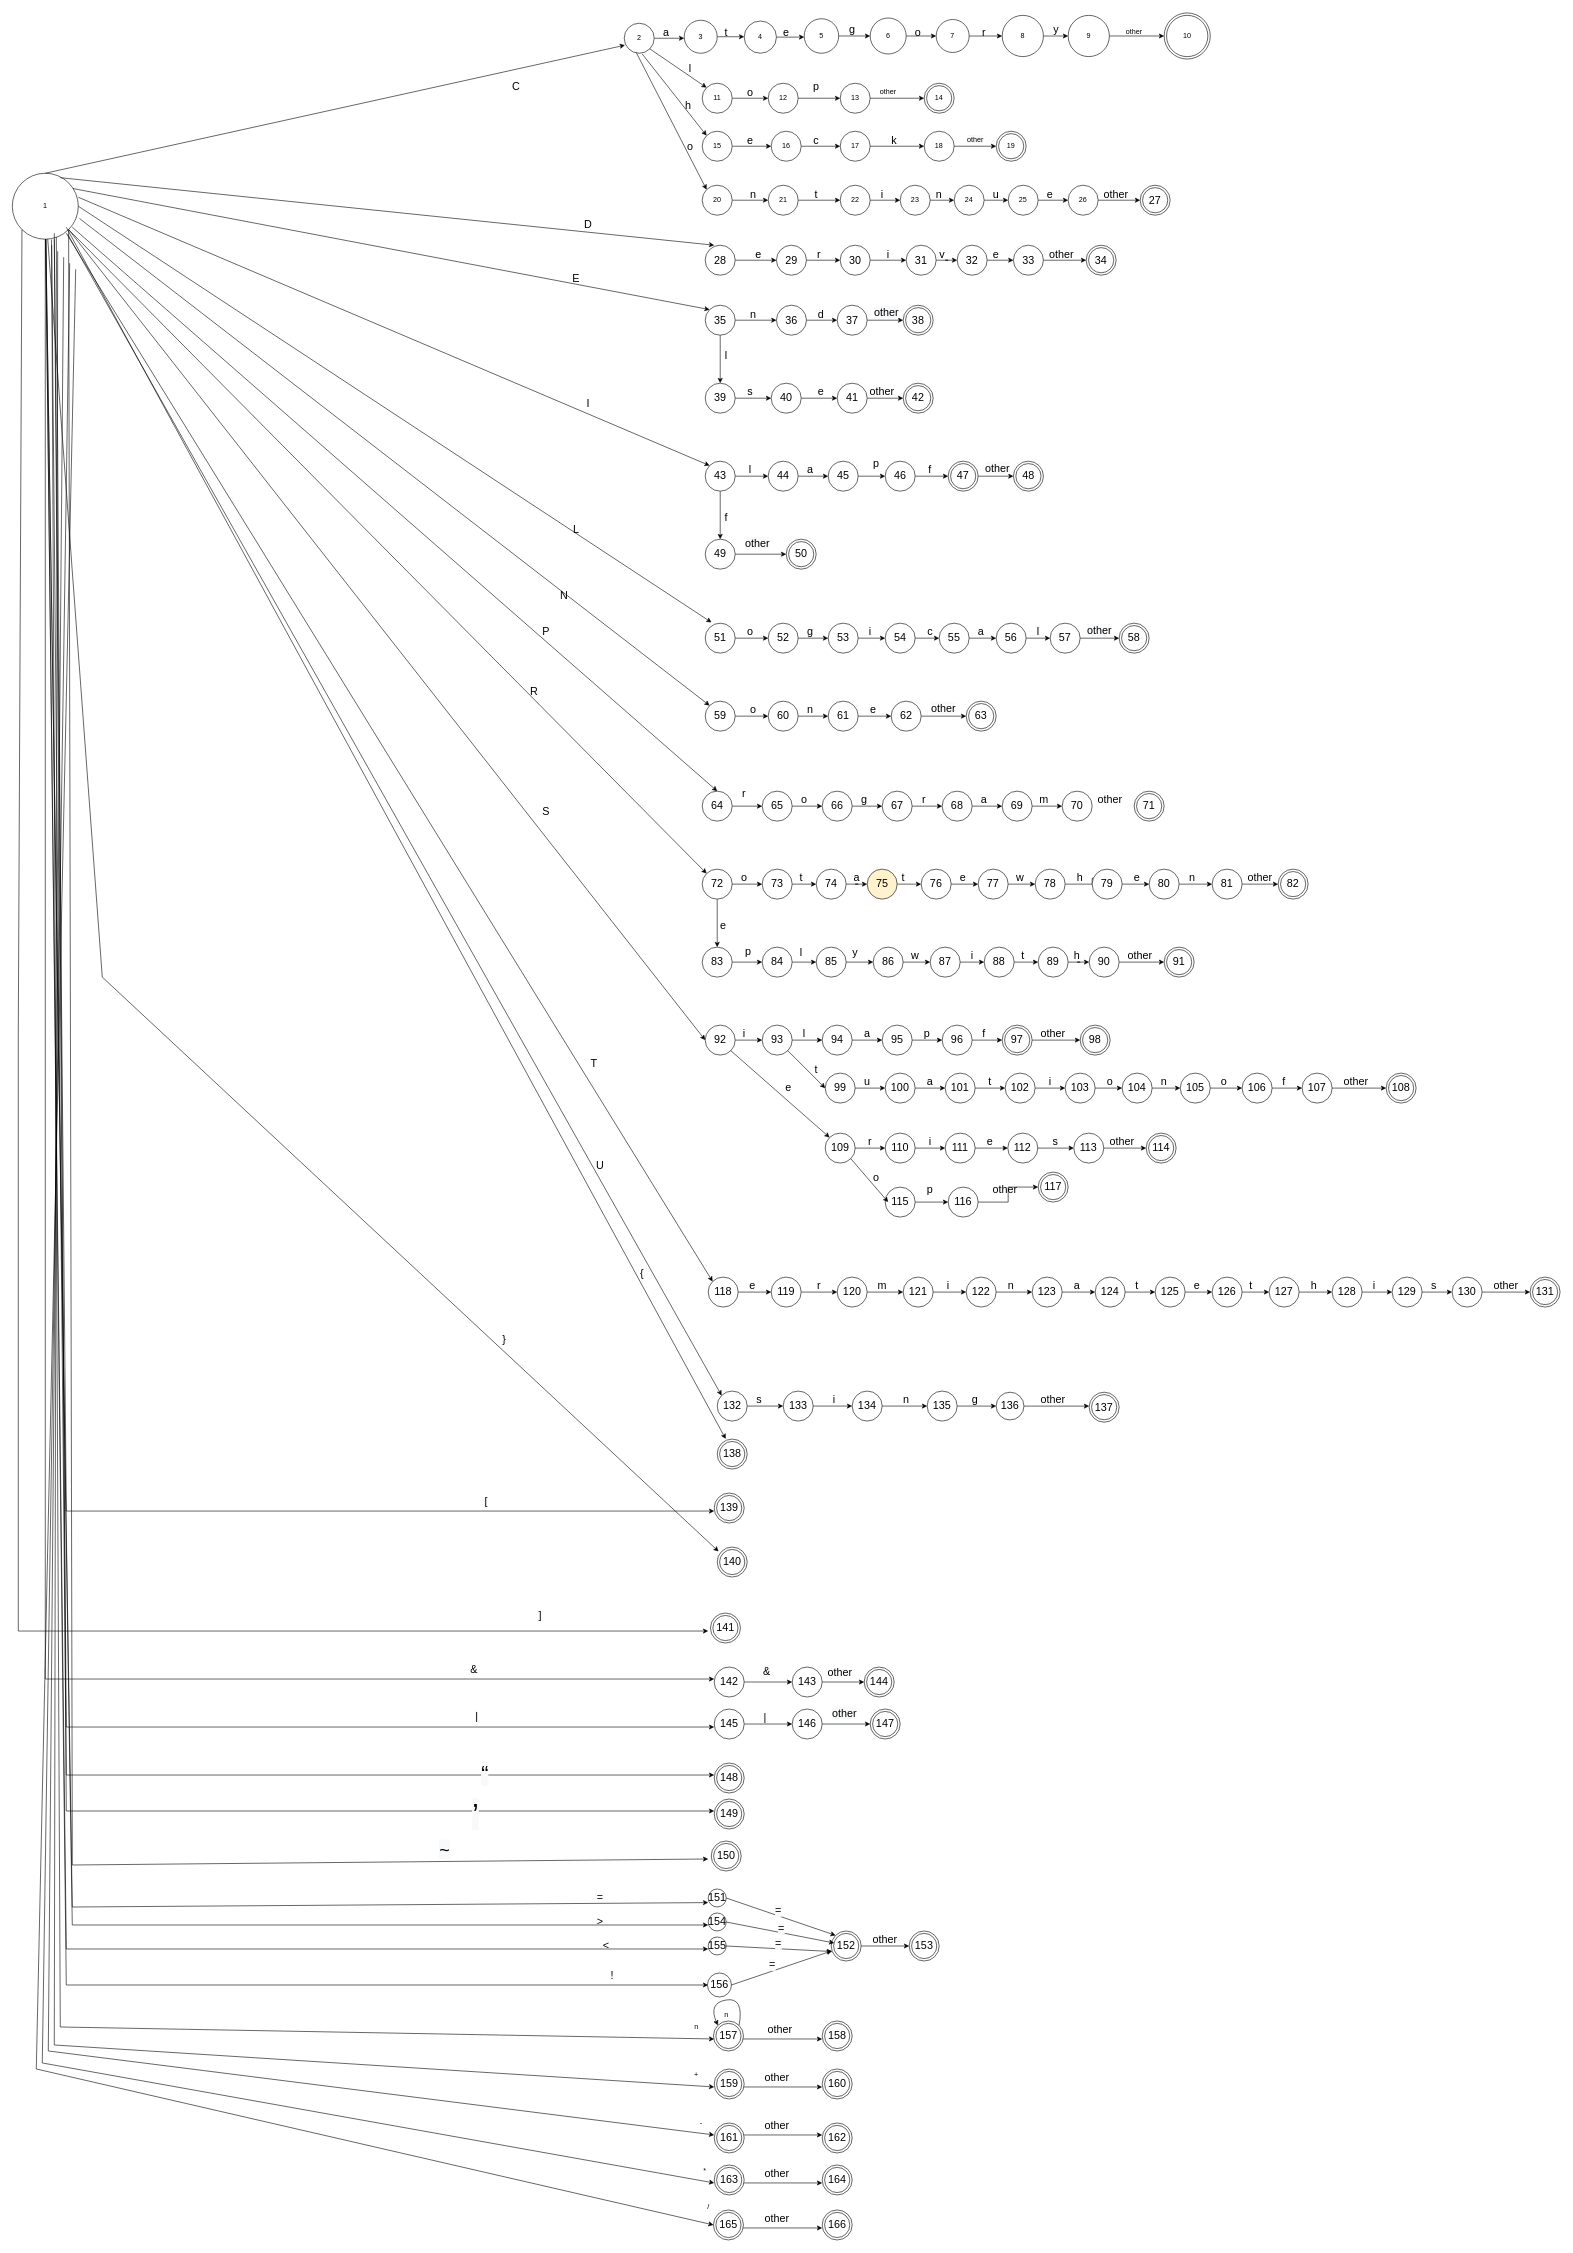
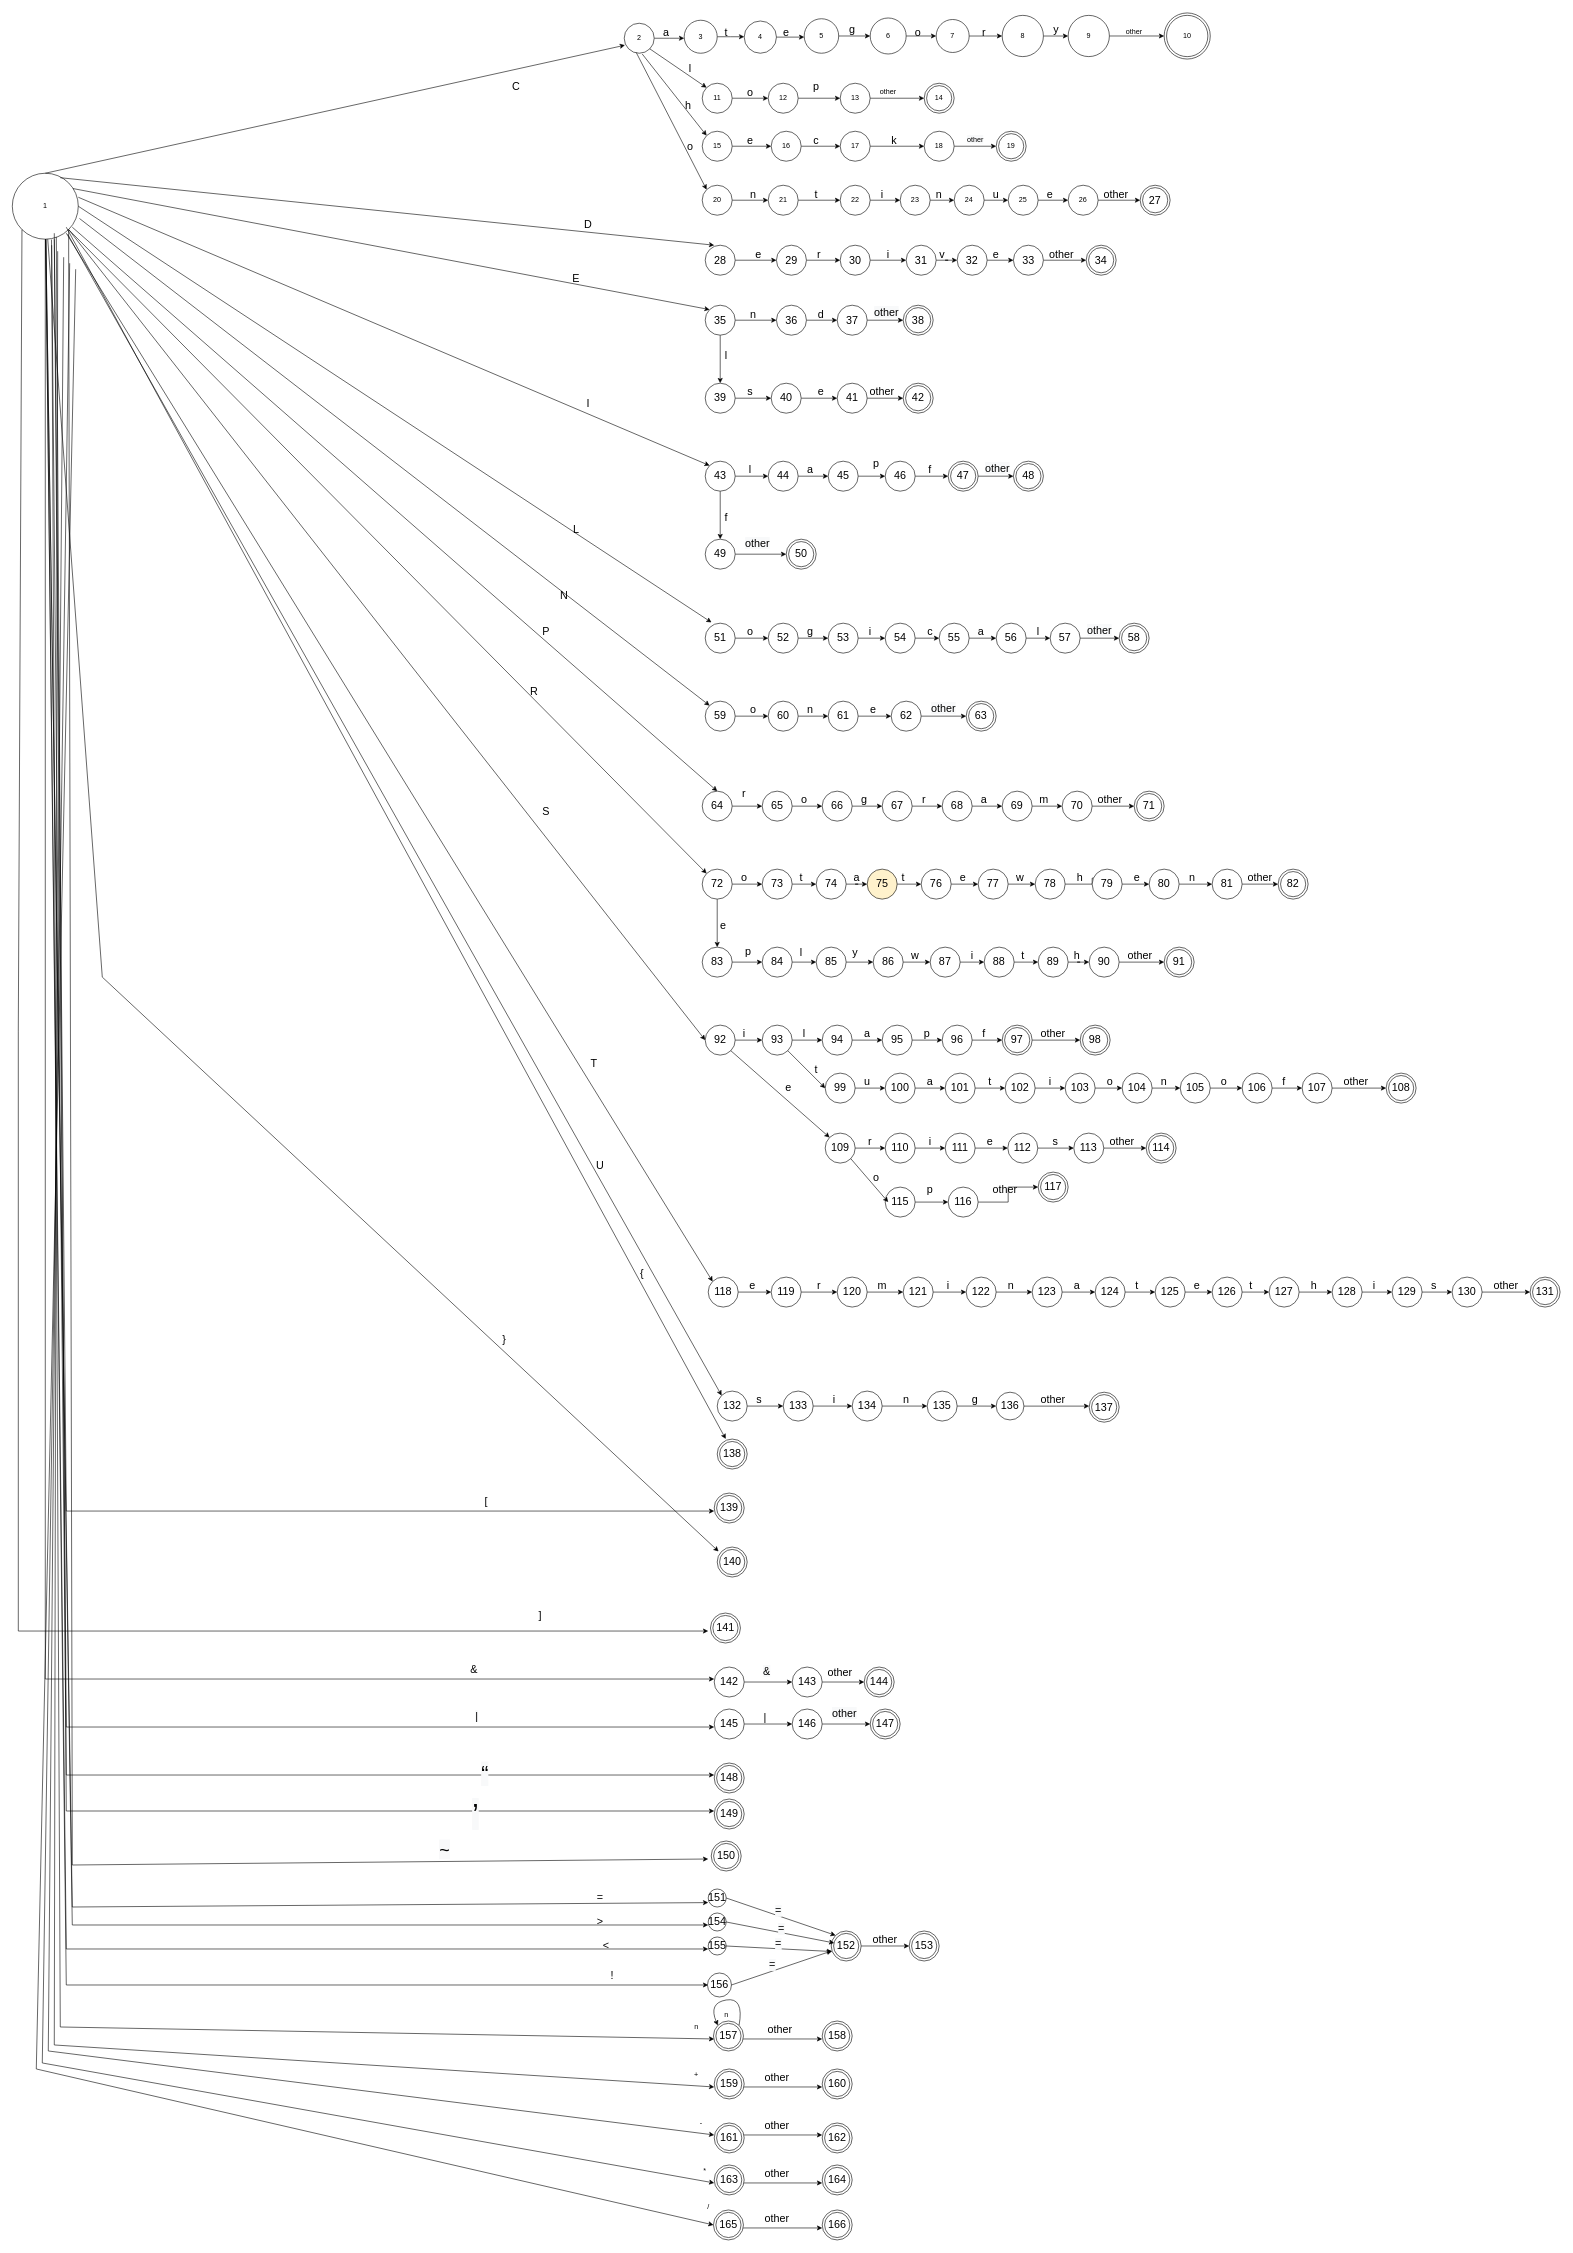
+ <mxCell id="208" value="" style="edgeStyle=orthogonalEdgeStyle;rounded=0;orthogonalLoop=1;jettySize=auto;html=1;fontSize=18;" parent="1" source="209" target="212" edge="1"><mxGeometry relative="1" as="geometry" /></mxCell>
